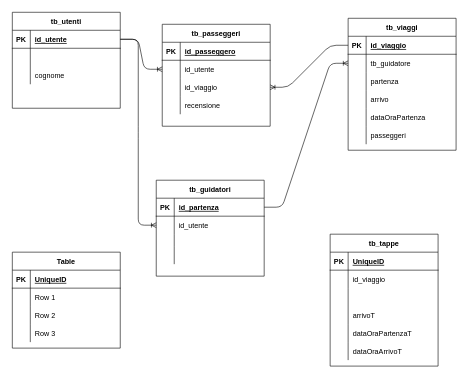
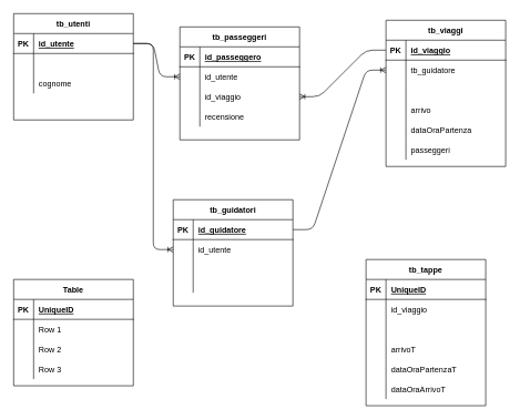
- <mxCell id="50" value="partenza" style="shape=partialRectangle;connectable=0;fillColor=none;top=0;left=0;bottom=0;right=0;align=left;spacingLeft=6;overflow=hidden;" vertex="1" parent="48"><mxGeometry x="30" width="150" height="30" as="geometry" /></mxCell>
- <mxCell id="16" value="id_partenza" style="shape=partialRectangle;connectable=0;fillColor=none;top=0;left=0;bottom=0;right=0;align=left;spacingLeft=6;fontStyle=5;overflow=hidden;" vertex="1" parent="14"><mxGeometry x="30" width="150" height="30" as="geometry" /></mxCell>
+ <mxCell id="16" value="id_guidatore" style="shape=partialRectangle;connectable=0;fillColor=none;top=0;left=0;bottom=0;right=0;align=left;spacingLeft=6;fontStyle=5;overflow=hidden;" vertex="1" parent="14"><mxGeometry x="30" width="150" height="30" as="geometry" /></mxCell>
